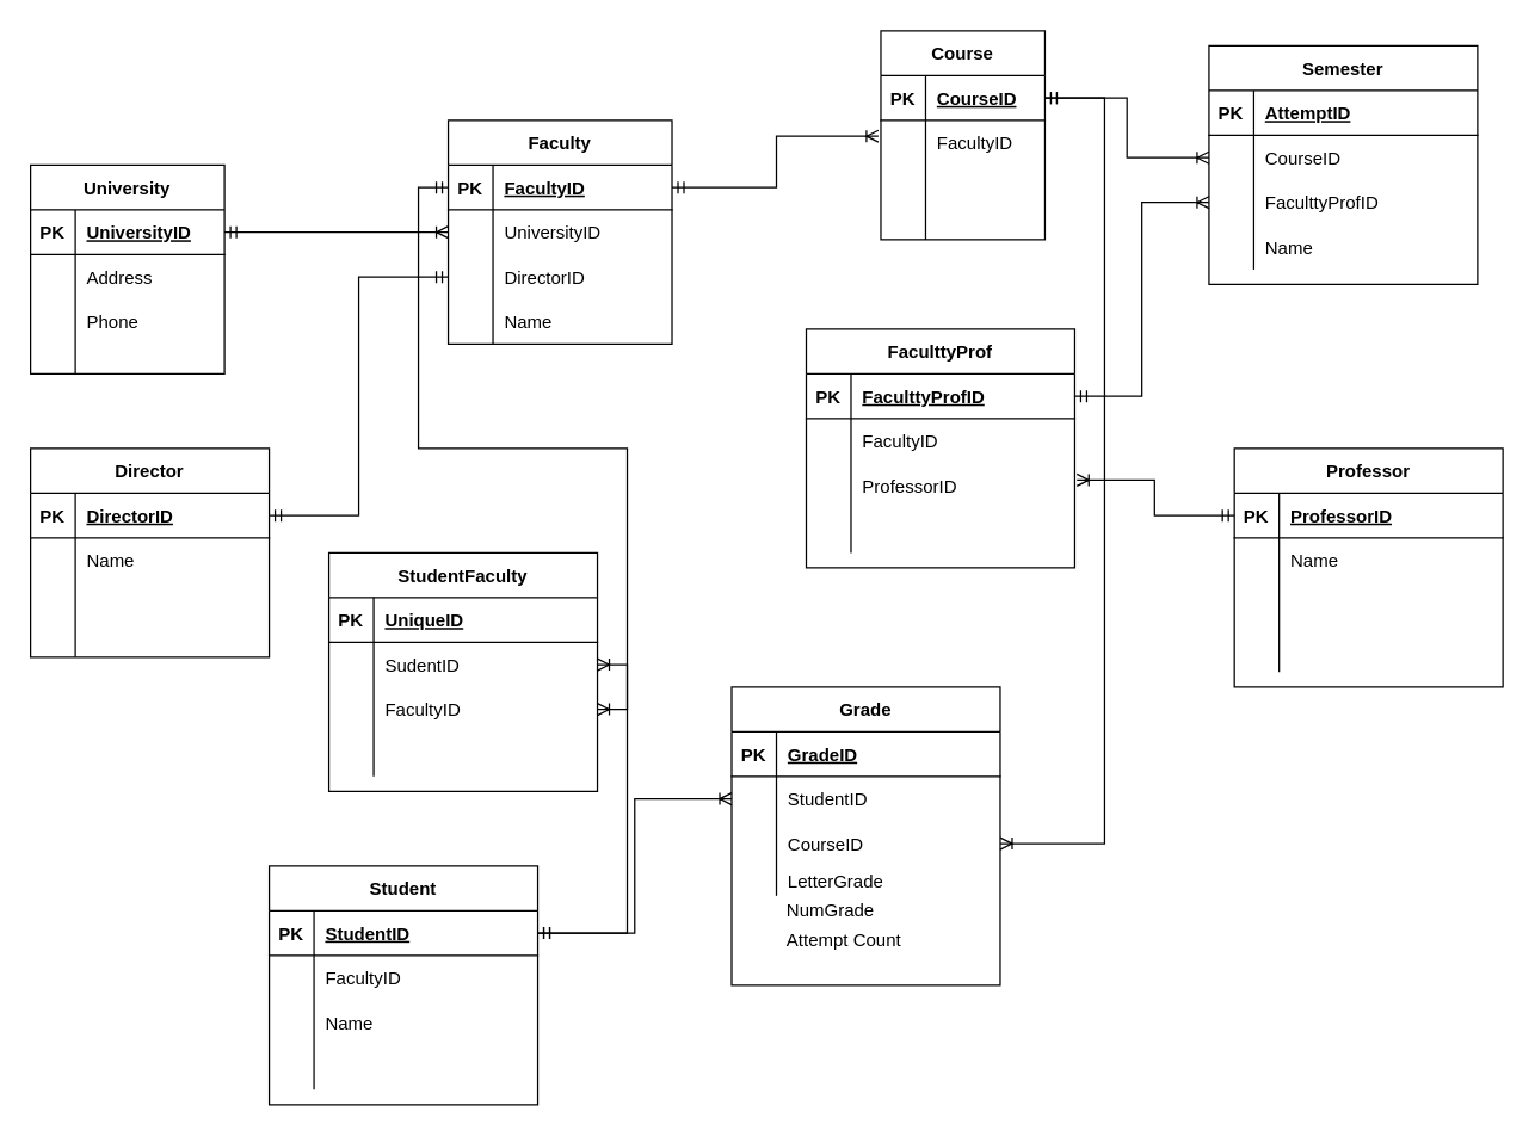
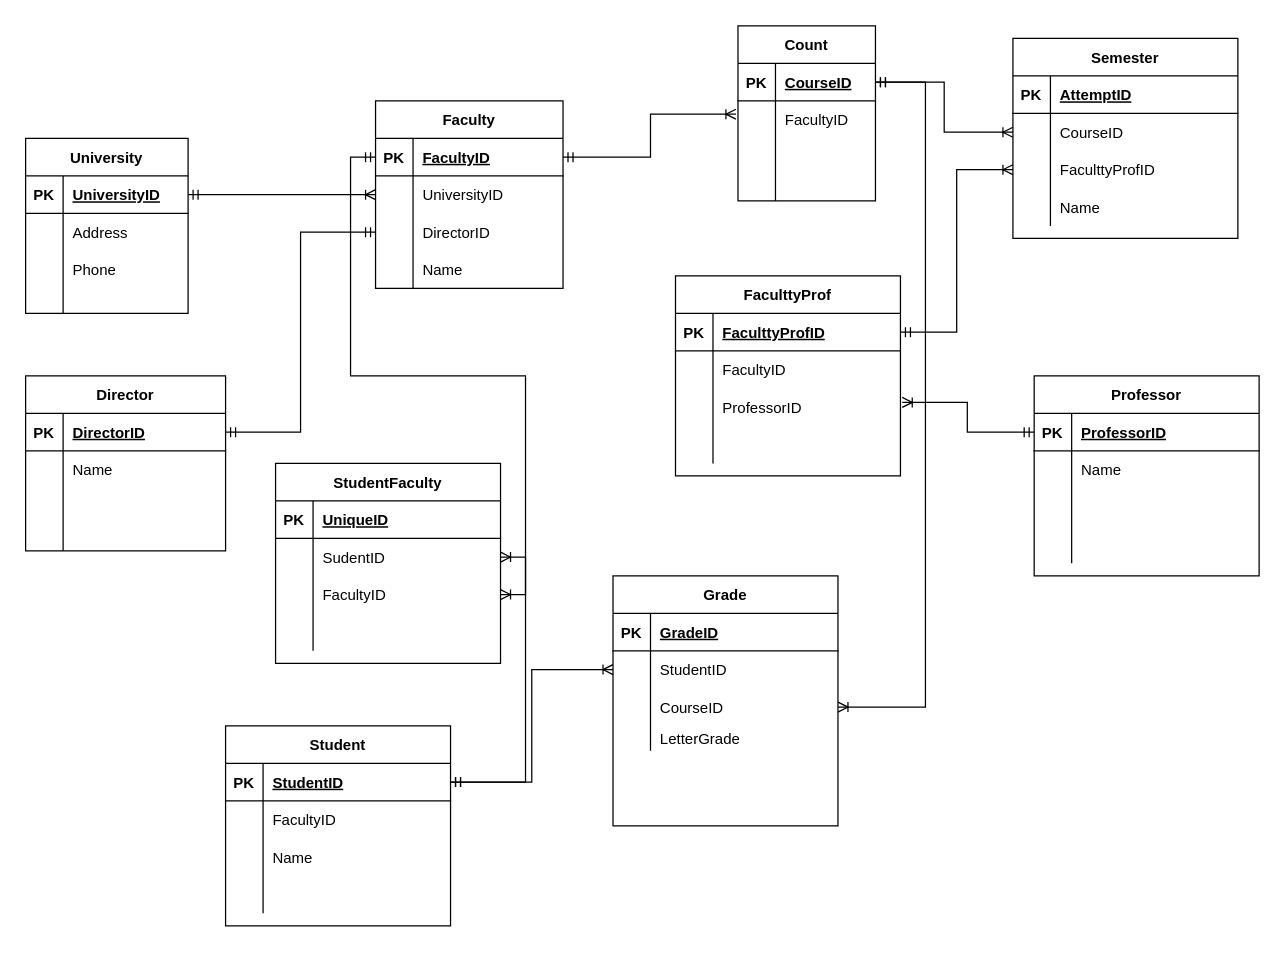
- <mxCell id="43" value="Course" style="shape=table;startSize=30;container=1;collapsible=1;childLayout=tableLayout;fixedRows=1;rowLines=0;fontStyle=1;align=center;resizeLast=1;" vertex="1" parent="1"><mxGeometry x="590" y="20" width="110" height="140" as="geometry" /></mxCell>
+ <mxCell id="43" value="Count" style="shape=table;startSize=30;container=1;collapsible=1;childLayout=tableLayout;fixedRows=1;rowLines=0;fontStyle=1;align=center;resizeLast=1;" vertex="1" parent="1"><mxGeometry x="590" y="20" width="110" height="140" as="geometry" /></mxCell>
- <mxCell id="112" value="NumGrade" style="text;html=1;align=center;verticalAlign=middle;resizable=0;points=[];autosize=1;strokeColor=none;fillColor=none;" vertex="1" parent="1"><mxGeometry x="521" y="600" width="70" height="20" as="geometry" /></mxCell>
- <mxCell id="113" value="Attempt Count" style="text;html=1;align=center;verticalAlign=middle;resizable=0;points=[];autosize=1;strokeColor=none;fillColor=none;" vertex="1" parent="1"><mxGeometry x="520" y="620" width="90" height="20" as="geometry" /></mxCell>
